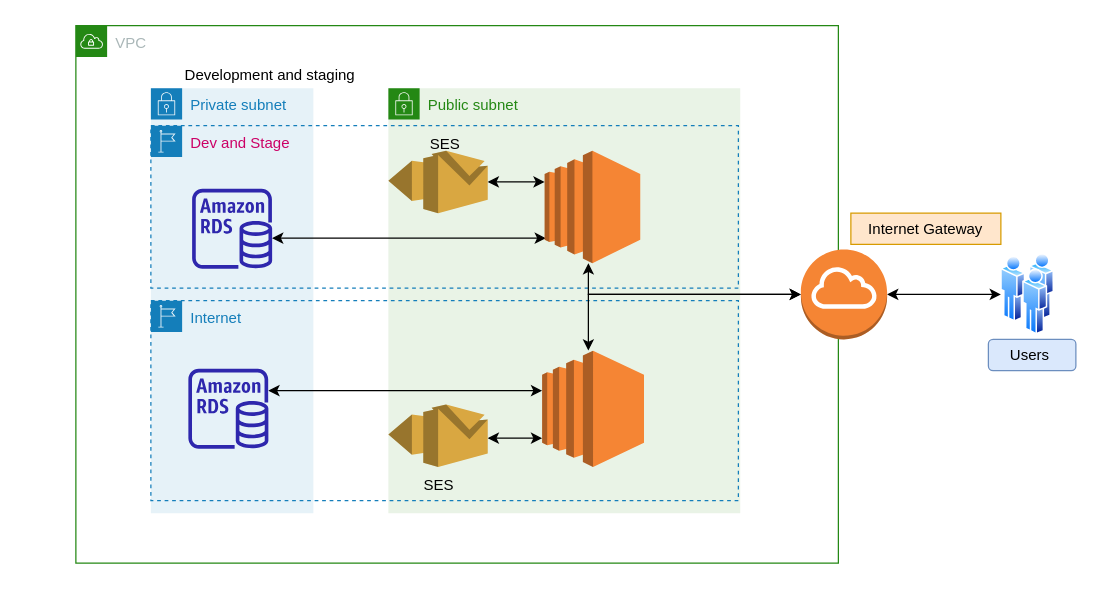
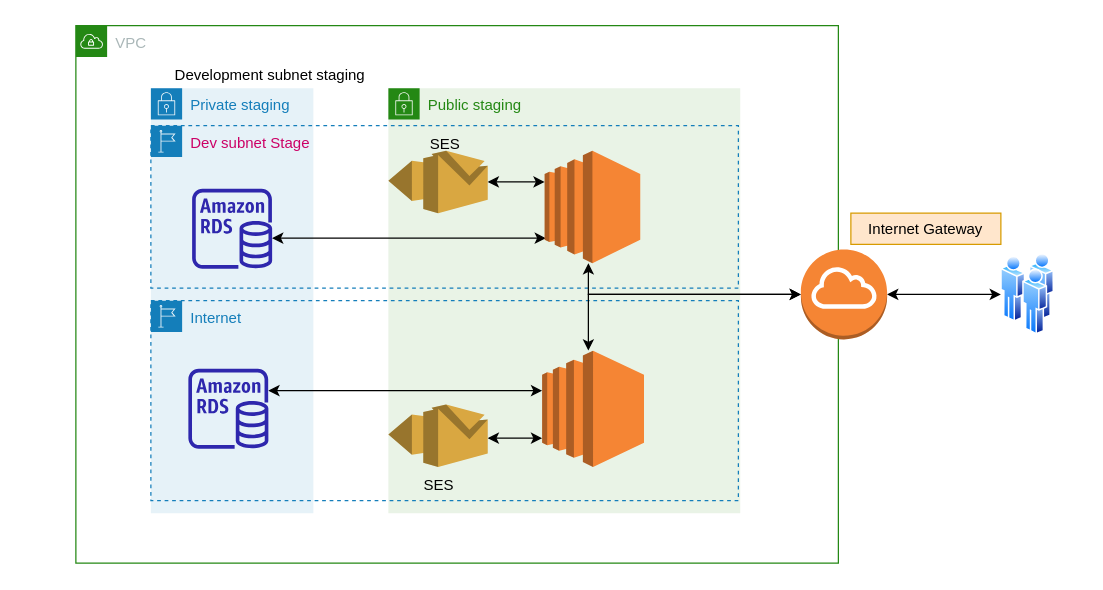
- <mxCell id="24" value="&lt;span style=&quot;white-space: pre;&quot;&gt;&#09;&lt;/span&gt;&lt;span style=&quot;white-space: pre;&quot;&gt;&#09;&lt;/span&gt;&lt;span style=&quot;white-space: pre;&quot;&gt;&#09;&lt;/span&gt;&lt;span style=&quot;white-space: pre;&quot;&gt;&#09;&lt;/span&gt;&amp;nbsp; Development and staging&amp;nbsp;" style="text;html=1;align=center;verticalAlign=middle;resizable=0;points=[];autosize=1;strokeColor=none;fillColor=none;" parent="1" vertex="1"><mxGeometry x="20" y="45" width="280" height="30" as="geometry" /></mxCell>
+ <mxCell id="24" value="&lt;span style=&quot;white-space: pre;&quot;&gt;&#09;&lt;/span&gt;&lt;span style=&quot;white-space: pre;&quot;&gt;&#09;&lt;/span&gt;&lt;span style=&quot;white-space: pre;&quot;&gt;&#09;&lt;/span&gt;&lt;span style=&quot;white-space: pre;&quot;&gt;&#09;&lt;/span&gt;&amp;nbsp; Development subnet staging&amp;nbsp;" style="text;html=1;align=center;verticalAlign=middle;resizable=0;points=[];autosize=1;strokeColor=none;fillColor=none;" parent="1" vertex="1"><mxGeometry x="20" y="45" width="280" height="30" as="geometry" /></mxCell>
- <mxCell id="9" value="Private subnet" style="points=[[0,0],[0.25,0],[0.5,0],[0.75,0],[1,0],[1,0.25],[1,0.5],[1,0.75],[1,1],[0.75,1],[0.5,1],[0.25,1],[0,1],[0,0.75],[0,0.5],[0,0.25]];outlineConnect=0;gradientColor=none;html=1;whiteSpace=wrap;fontSize=12;fontStyle=0;container=1;pointerEvents=0;collapsible=0;recursiveResize=0;shape=mxgraph.aws4.group;grIcon=mxgraph.aws4.group_security_group;grStroke=0;strokeColor=#147EBA;fillColor=#E6F2F8;verticalAlign=top;align=left;spacingLeft=30;fontColor=#147EBA;dashed=0;" parent="2" vertex="1"><mxGeometry x="60" y="50" width="130" height="340" as="geometry" /></mxCell>
+ <mxCell id="9" value="Private staging" style="points=[[0,0],[0.25,0],[0.5,0],[0.75,0],[1,0],[1,0.25],[1,0.5],[1,0.75],[1,1],[0.75,1],[0.5,1],[0.25,1],[0,1],[0,0.75],[0,0.5],[0,0.25]];outlineConnect=0;gradientColor=none;html=1;whiteSpace=wrap;fontSize=12;fontStyle=0;container=1;pointerEvents=0;collapsible=0;recursiveResize=0;shape=mxgraph.aws4.group;grIcon=mxgraph.aws4.group_security_group;grStroke=0;strokeColor=#147EBA;fillColor=#E6F2F8;verticalAlign=top;align=left;spacingLeft=30;fontColor=#147EBA;dashed=0;" parent="2" vertex="1"><mxGeometry x="60" y="50" width="130" height="340" as="geometry" /></mxCell>
- <mxCell id="3" value="Public subnet" style="points=[[0,0],[0.25,0],[0.5,0],[0.75,0],[1,0],[1,0.25],[1,0.5],[1,0.75],[1,1],[0.75,1],[0.5,1],[0.25,1],[0,1],[0,0.75],[0,0.5],[0,0.25]];outlineConnect=0;gradientColor=none;html=1;whiteSpace=wrap;fontSize=12;fontStyle=0;container=1;pointerEvents=0;collapsible=0;recursiveResize=0;shape=mxgraph.aws4.group;grIcon=mxgraph.aws4.group_security_group;grStroke=0;strokeColor=#248814;fillColor=#E9F3E6;verticalAlign=top;align=left;spacingLeft=30;fontColor=#248814;dashed=0;" parent="2" vertex="1"><mxGeometry x="250" y="50" width="281.5" height="340" as="geometry" /></mxCell>
+ <mxCell id="3" value="Public staging" style="points=[[0,0],[0.25,0],[0.5,0],[0.75,0],[1,0],[1,0.25],[1,0.5],[1,0.75],[1,1],[0.75,1],[0.5,1],[0.25,1],[0,1],[0,0.75],[0,0.5],[0,0.25]];outlineConnect=0;gradientColor=none;html=1;whiteSpace=wrap;fontSize=12;fontStyle=0;container=1;pointerEvents=0;collapsible=0;recursiveResize=0;shape=mxgraph.aws4.group;grIcon=mxgraph.aws4.group_security_group;grStroke=0;strokeColor=#248814;fillColor=#E9F3E6;verticalAlign=top;align=left;spacingLeft=30;fontColor=#248814;dashed=0;" parent="2" vertex="1"><mxGeometry x="250" y="50" width="281.5" height="340" as="geometry" /></mxCell>
- <mxCell id="13" value="&lt;font color=&quot;#cc0066&quot;&gt;Dev and Stage&lt;/font&gt;" style="points=[[0,0],[0.25,0],[0.5,0],[0.75,0],[1,0],[1,0.25],[1,0.5],[1,0.75],[1,1],[0.75,1],[0.5,1],[0.25,1],[0,1],[0,0.75],[0,0.5],[0,0.25]];outlineConnect=0;gradientColor=none;html=1;whiteSpace=wrap;fontSize=12;fontStyle=0;container=1;pointerEvents=0;collapsible=0;recursiveResize=0;shape=mxgraph.aws4.group;grIcon=mxgraph.aws4.group_region;strokeColor=#147EBA;fillColor=none;verticalAlign=top;align=left;spacingLeft=30;fontColor=#147EBA;dashed=1;" parent="2" vertex="1"><mxGeometry x="60" y="80" width="470" height="130" as="geometry" /></mxCell>
+ <mxCell id="13" value="&lt;font color=&quot;#cc0066&quot;&gt;Dev subnet Stage&lt;/font&gt;" style="points=[[0,0],[0.25,0],[0.5,0],[0.75,0],[1,0],[1,0.25],[1,0.5],[1,0.75],[1,1],[0.75,1],[0.5,1],[0.25,1],[0,1],[0,0.75],[0,0.5],[0,0.25]];outlineConnect=0;gradientColor=none;html=1;whiteSpace=wrap;fontSize=12;fontStyle=0;container=1;pointerEvents=0;collapsible=0;recursiveResize=0;shape=mxgraph.aws4.group;grIcon=mxgraph.aws4.group_region;strokeColor=#147EBA;fillColor=none;verticalAlign=top;align=left;spacingLeft=30;fontColor=#147EBA;dashed=1;" parent="2" vertex="1"><mxGeometry x="60" y="80" width="470" height="130" as="geometry" /></mxCell>
- <mxCell id="26" value="Users&amp;nbsp;" style="rounded=1;whiteSpace=wrap;html=1;fillColor=#dae8fc;strokeColor=#6c8ebf;" parent="1" vertex="1"><mxGeometry x="790" y="271" width="70" height="25" as="geometry" /></mxCell>
